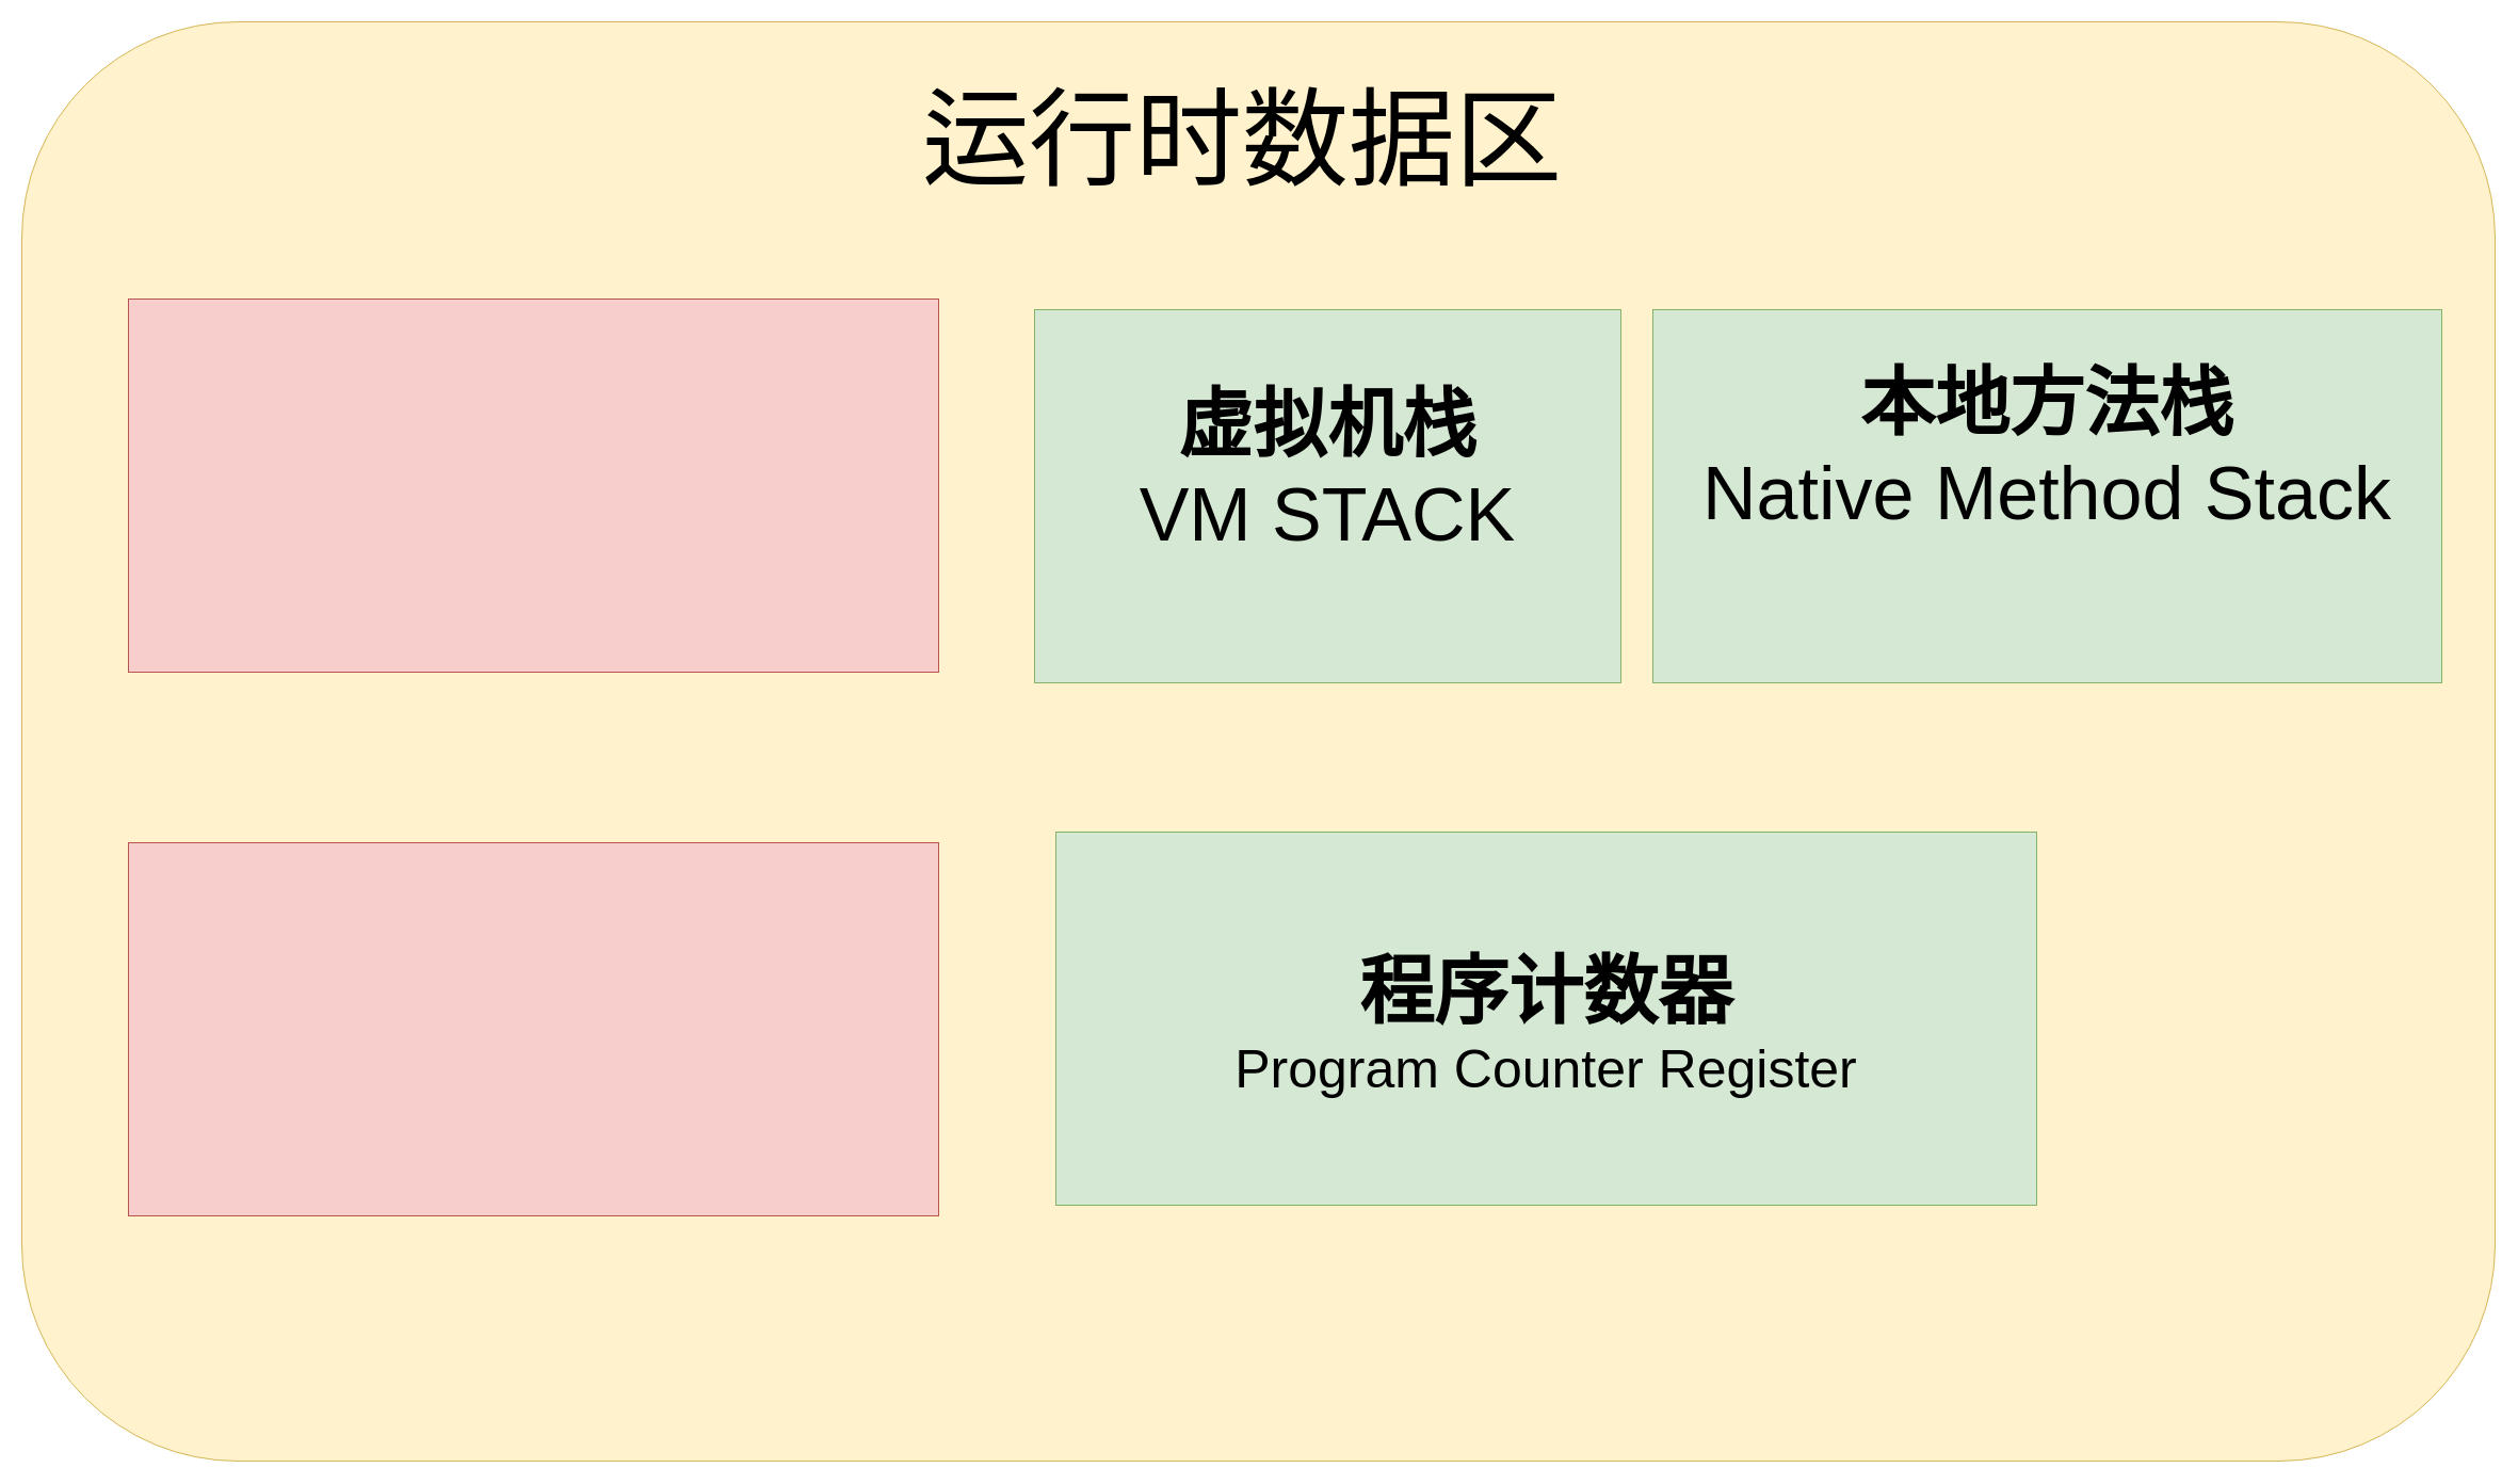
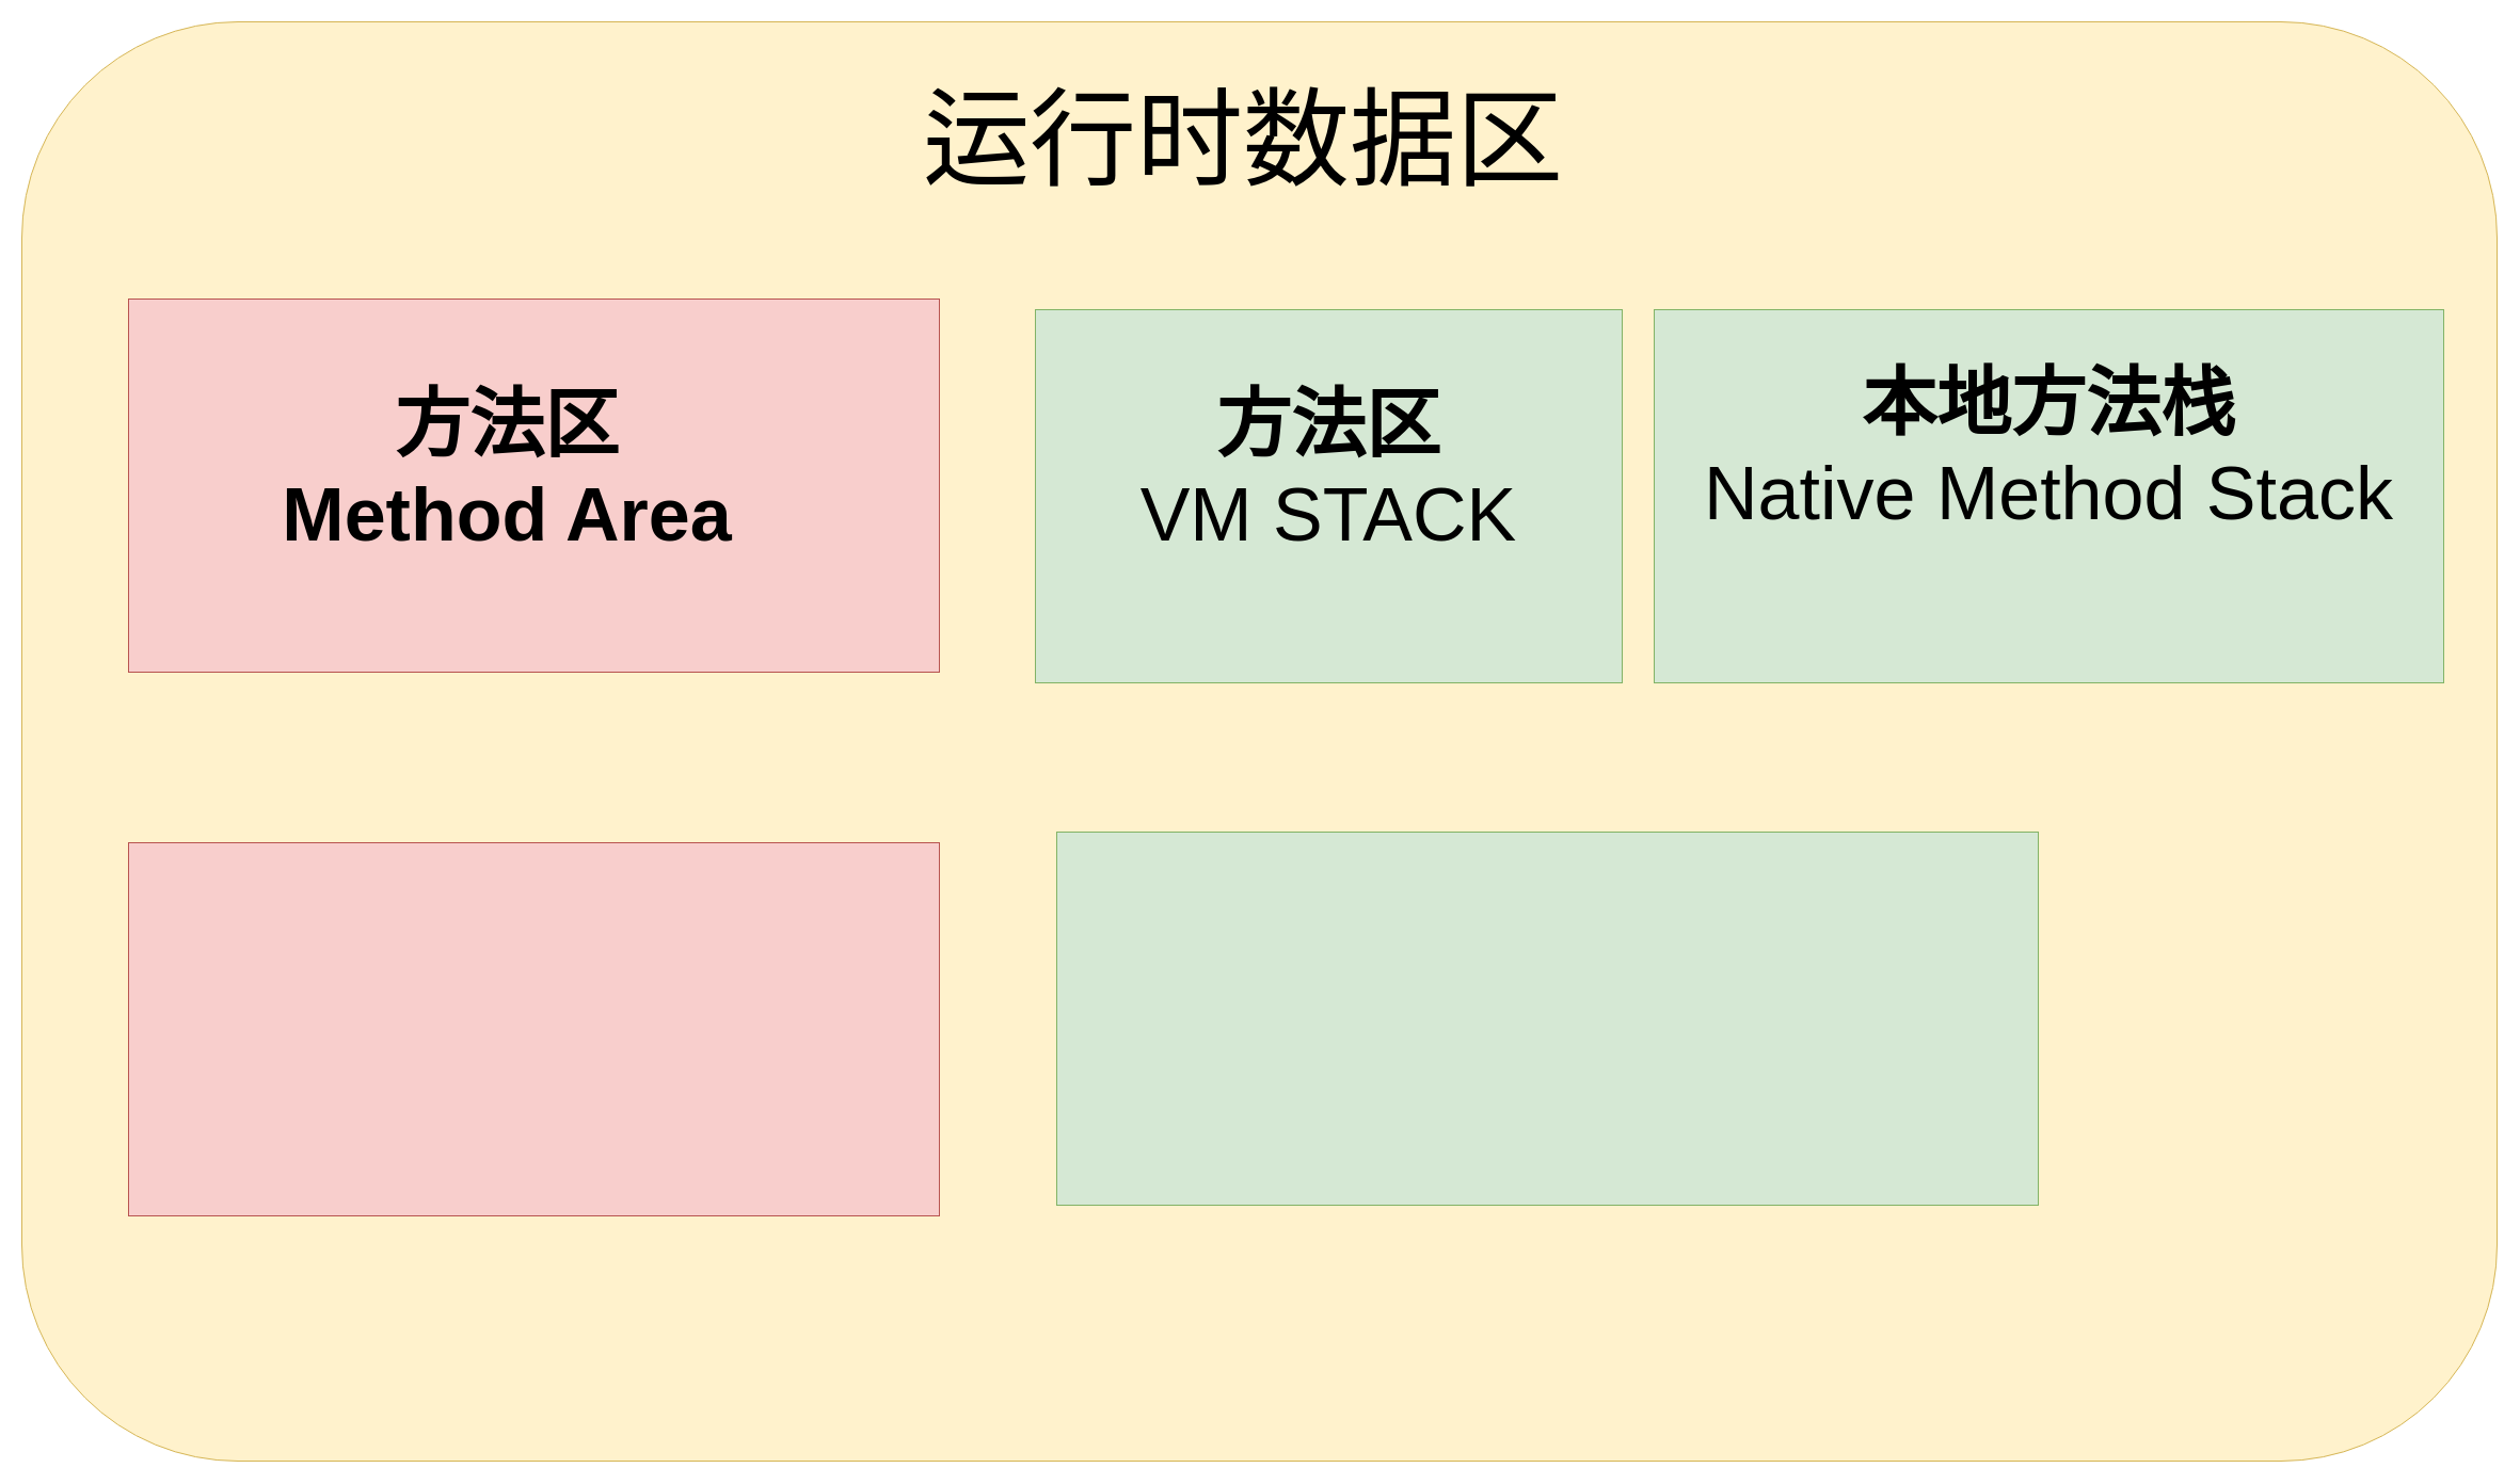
+ <mxCell id="5" value="&lt;font style=&quot;font-size: 70px&quot;&gt;&lt;b&gt;方法区&lt;br&gt;Method Area&lt;/b&gt;&lt;br&gt;&lt;/font&gt;" style="text;html=1;strokeColor=none;fillColor=none;align=center;verticalAlign=middle;whiteSpace=wrap;rounded=0;" vertex="1" parent="1"><mxGeometry x="260" y="360" width="430" height="160" as="geometry" /></mxCell>
- <mxCell id="10" value="&lt;font style=&quot;font-size: 70px&quot;&gt;&lt;b&gt;虚拟机栈&lt;br&gt;&lt;/b&gt;VM STACK&lt;br&gt;&lt;/font&gt;" style="text;html=1;strokeColor=none;fillColor=none;align=center;verticalAlign=middle;whiteSpace=wrap;rounded=0;" vertex="1" parent="1"><mxGeometry x="1030" y="360" width="430" height="160" as="geometry" /></mxCell>
+ <mxCell id="10" value="&lt;font style=&quot;font-size: 70px&quot;&gt;&lt;b&gt;方法区&lt;br&gt;&lt;/b&gt;VM STACK&lt;br&gt;&lt;/font&gt;" style="text;html=1;strokeColor=none;fillColor=none;align=center;verticalAlign=middle;whiteSpace=wrap;rounded=0;" vertex="1" parent="1"><mxGeometry x="1030" y="360" width="430" height="160" as="geometry" /></mxCell>
- <mxCell id="12" value="&lt;font&gt;&lt;b style=&quot;font-size: 70px&quot;&gt;程序计数器&lt;br&gt;&lt;/b&gt;&lt;font style=&quot;font-size: 50px&quot;&gt;Program Counter Register&lt;/font&gt;&lt;br&gt;&lt;/font&gt;" style="text;html=1;strokeColor=none;fillColor=none;align=center;verticalAlign=middle;whiteSpace=wrap;rounded=0;" vertex="1" parent="1"><mxGeometry x="1080" y="880" width="740" height="160" as="geometry" /></mxCell>
